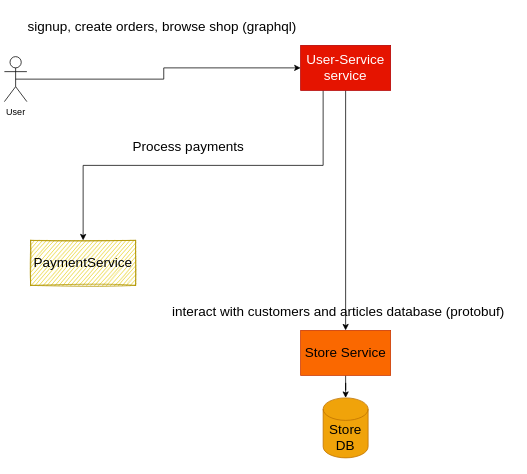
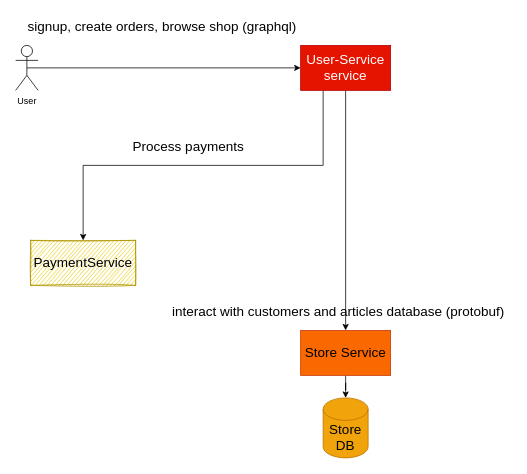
- <mxCell id="3" value="User" style="shape=umlActor;verticalLabelPosition=bottom;verticalAlign=top;html=1;outlineConnect=0;" vertex="1" parent="1"><mxGeometry x="5" y="75" width="30" height="60" as="geometry" /></mxCell>
+ <mxCell id="3" value="User" style="shape=umlActor;verticalLabelPosition=bottom;verticalAlign=top;html=1;outlineConnect=0;" vertex="1" parent="1"><mxGeometry x="20" y="60" width="30" height="60" as="geometry" /></mxCell>
